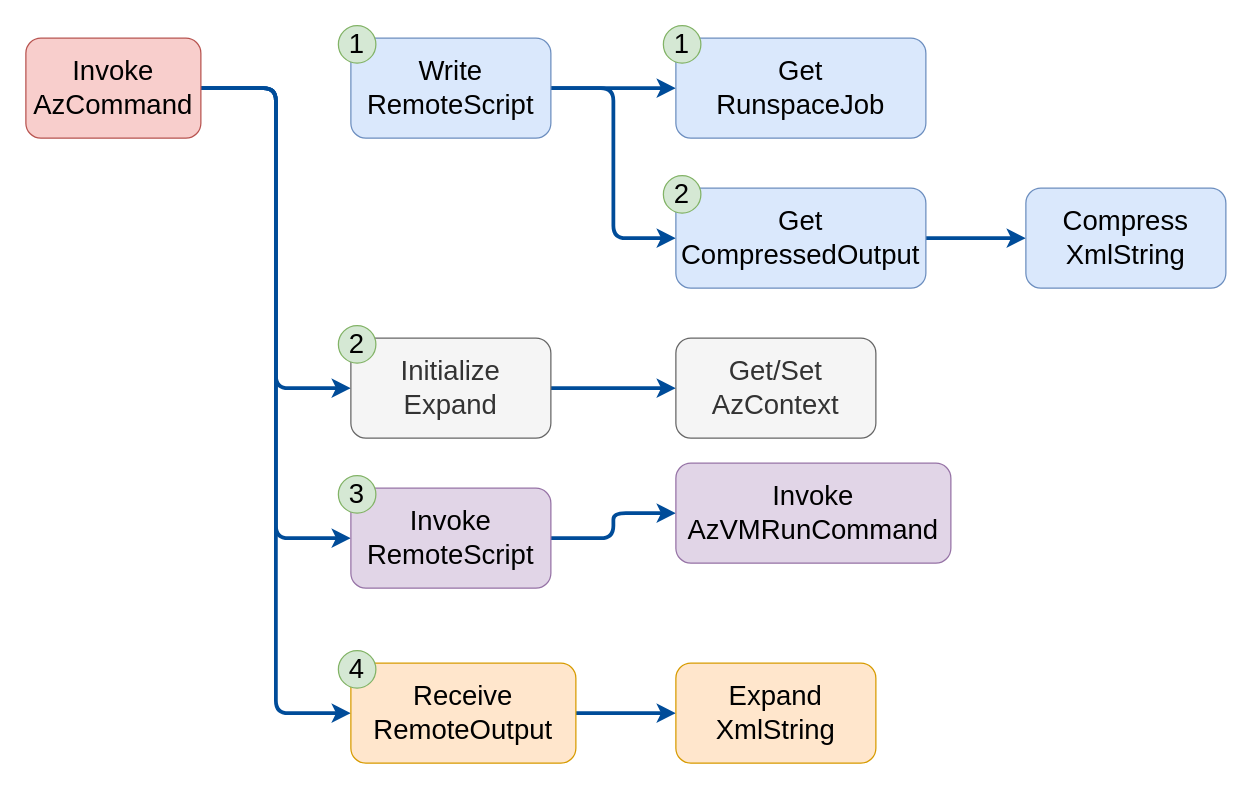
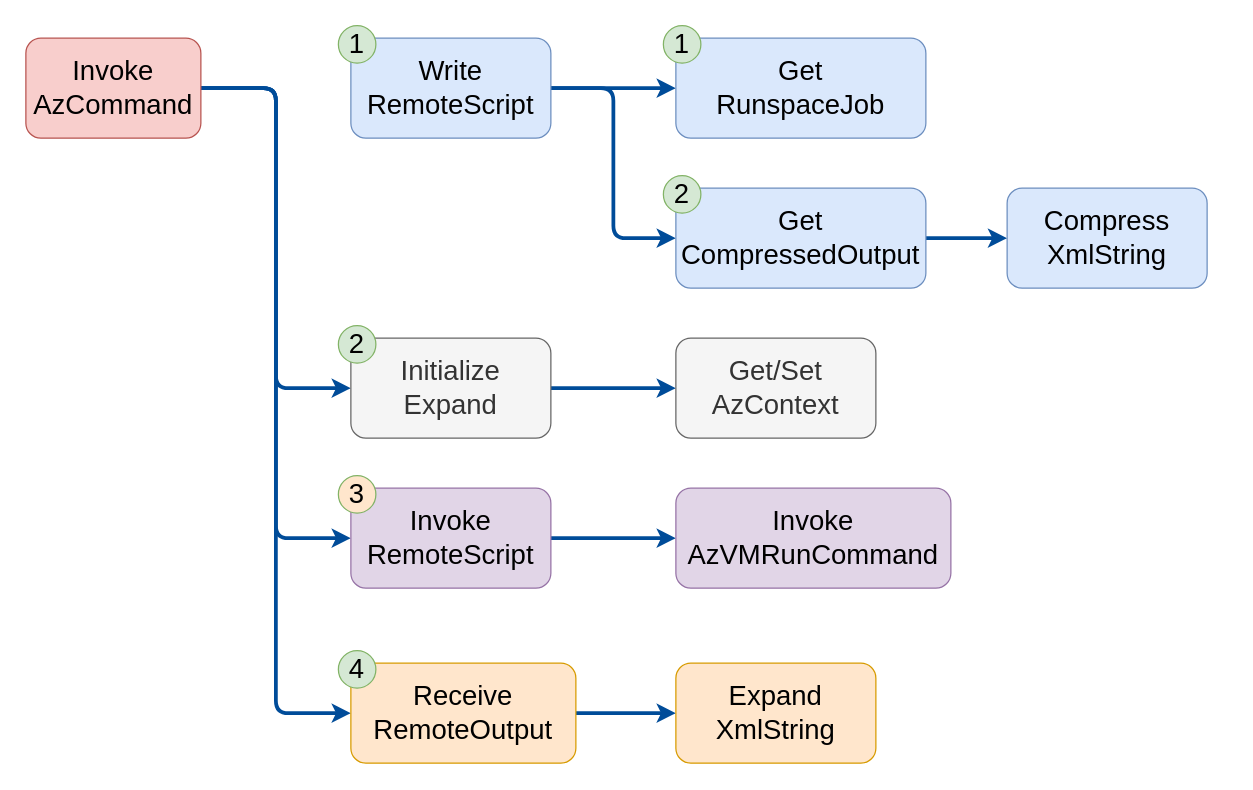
- <mxCell id="25" value="Compress&lt;br&gt;XmlString" style="rounded=1;whiteSpace=wrap;html=1;fontSize=22;fillColor=#dae8fc;strokeColor=#6c8ebf;" parent="1" vertex="1"><mxGeometry x="820" y="150" width="160" height="80" as="geometry" /></mxCell>
+ <mxCell id="25" value="Compress&lt;br&gt;XmlString" style="rounded=1;whiteSpace=wrap;html=1;fontSize=22;fillColor=#dae8fc;strokeColor=#6c8ebf;" parent="1" vertex="1"><mxGeometry x="805" y="150" width="160" height="80" as="geometry" /></mxCell>
- <mxCell id="16" value="3" style="ellipse;whiteSpace=wrap;html=1;aspect=fixed;rounded=1;strokeColor=#82b366;fontFamily=Helvetica;fontSize=22;fillColor=#d5e8d4;" parent="1" vertex="1"><mxGeometry x="270" y="380" width="30" height="30" as="geometry" /></mxCell>
+ <mxCell id="16" value="3" style="ellipse;whiteSpace=wrap;html=1;aspect=fixed;rounded=1;strokeColor=#82b366;fontFamily=Helvetica;fontSize=22;fillColor=#ffe6cc;" parent="1" vertex="1"><mxGeometry x="270" y="380" width="30" height="30" as="geometry" /></mxCell>
- <mxCell id="17" value="Invoke&lt;br&gt;AzVMRunCommand" style="rounded=1;whiteSpace=wrap;html=1;fontSize=22;fillColor=#e1d5e7;strokeColor=#9673a6;" parent="1" vertex="1"><mxGeometry x="540" y="370" width="220" height="80" as="geometry" /></mxCell>
+ <mxCell id="17" value="Invoke&lt;br&gt;AzVMRunCommand" style="rounded=1;whiteSpace=wrap;html=1;fontSize=22;fillColor=#e1d5e7;strokeColor=#9673a6;" parent="1" vertex="1"><mxGeometry x="540" y="390" width="220" height="80" as="geometry" /></mxCell>
